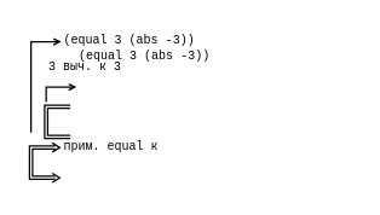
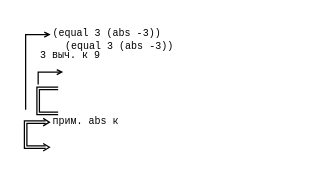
- <mxCell id="8" value="&lt;font face=&quot;Courier New&quot;&gt;&lt;span style=&quot;font-size: 8px&quot;&gt;3 выч. к 3&lt;/span&gt;&lt;/font&gt;" style="text;html=1;strokeColor=none;fillColor=none;align=left;verticalAlign=middle;whiteSpace=wrap;rounded=0;" vertex="1" parent="1"><mxGeometry x="30" y="37" width="179" height="10" as="geometry" /></mxCell>
+ <mxCell id="8" value="&lt;font face=&quot;Courier New&quot;&gt;&lt;span style=&quot;font-size: 8px&quot;&gt;3 выч. к 9&lt;/span&gt;&lt;/font&gt;" style="text;html=1;strokeColor=none;fillColor=none;align=left;verticalAlign=middle;whiteSpace=wrap;rounded=0;" vertex="1" parent="1"><mxGeometry x="30" y="37" width="179" height="10" as="geometry" /></mxCell>
- <mxCell id="7" value="&lt;font face=&quot;Courier New&quot; style=&quot;font-size: 8px&quot;&gt;прим. equal к&amp;nbsp;&lt;/font&gt;" style="text;html=1;strokeColor=none;fillColor=none;align=left;verticalAlign=middle;whiteSpace=wrap;rounded=0;" vertex="1" parent="1"><mxGeometry x="40" y="90" width="179" height="10" as="geometry" /></mxCell>
+ <mxCell id="7" value="&lt;font face=&quot;Courier New&quot; style=&quot;font-size: 8px&quot;&gt;прим. abs к&amp;nbsp;&lt;/font&gt;" style="text;html=1;strokeColor=none;fillColor=none;align=left;verticalAlign=middle;whiteSpace=wrap;rounded=0;" vertex="1" parent="1"><mxGeometry x="40" y="90" width="179" height="10" as="geometry" /></mxCell>
